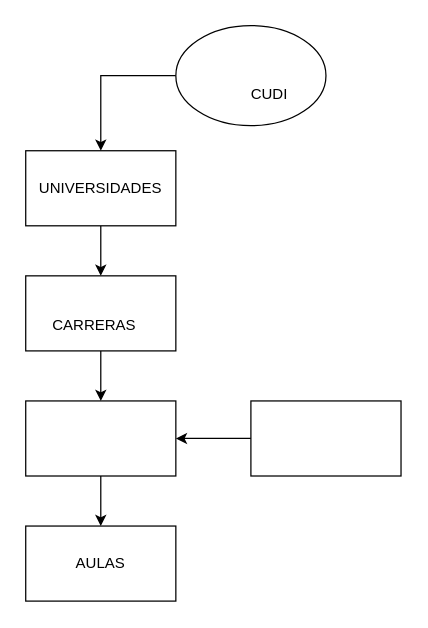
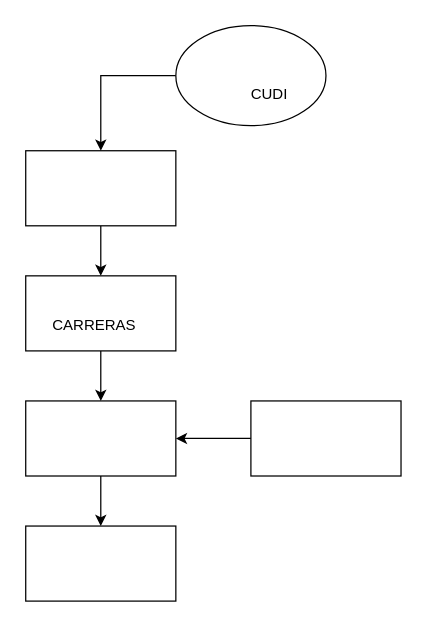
- <mxCell id="7" value="UNIVERSIDADES" style="text;html=1;align=center;verticalAlign=middle;whiteSpace=wrap;rounded=0;" vertex="1" parent="1"><mxGeometry x="30" y="135" width="100" height="30" as="geometry" /></mxCell>
- <mxCell id="16" value="AULAS" style="text;html=1;align=center;verticalAlign=middle;whiteSpace=wrap;rounded=0;" vertex="1" parent="1"><mxGeometry x="50" y="435" width="60" height="30" as="geometry" /></mxCell>
